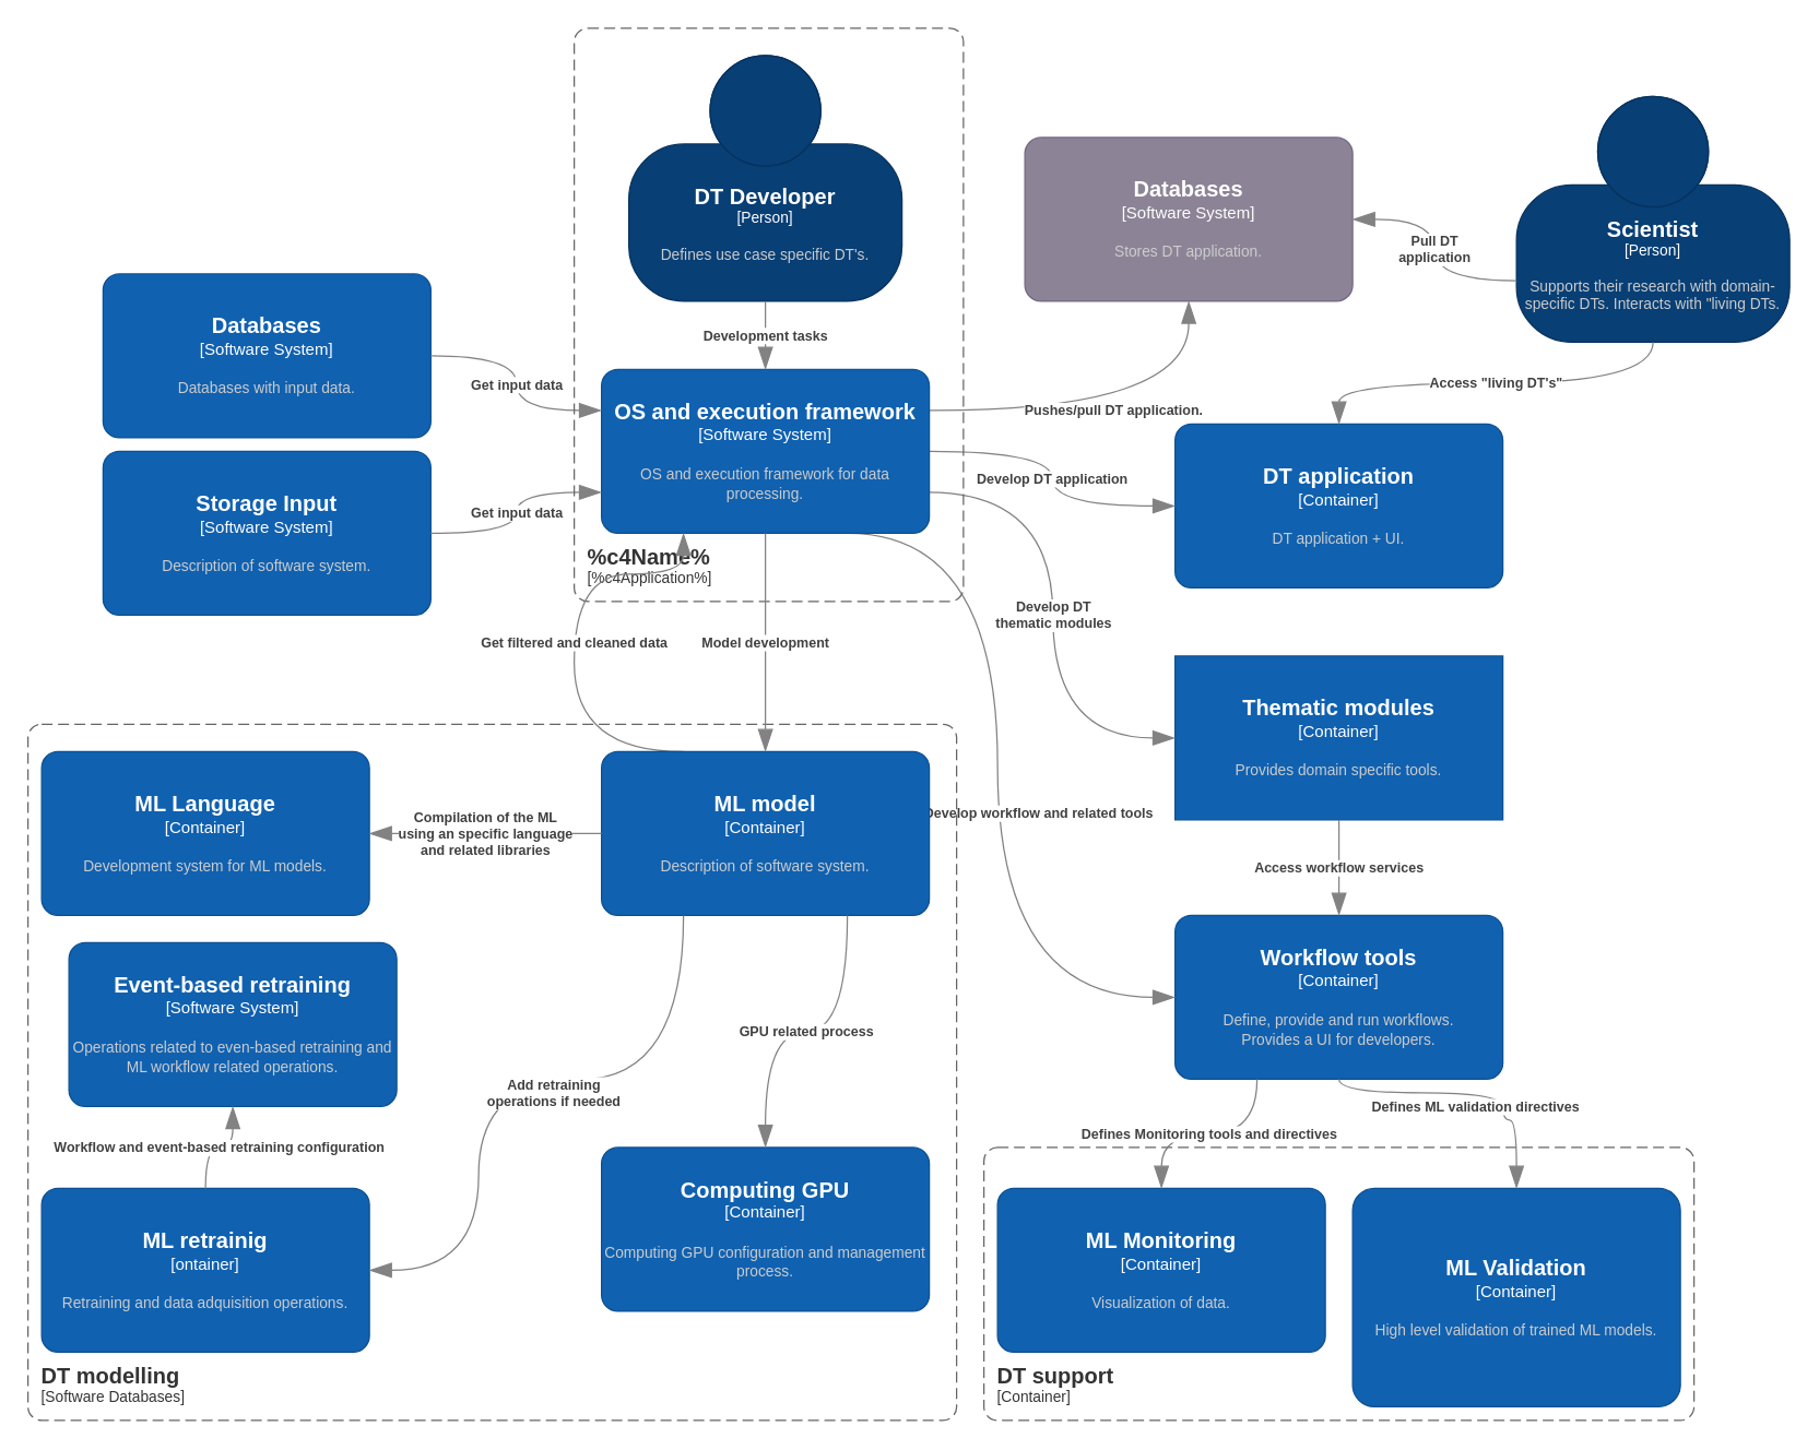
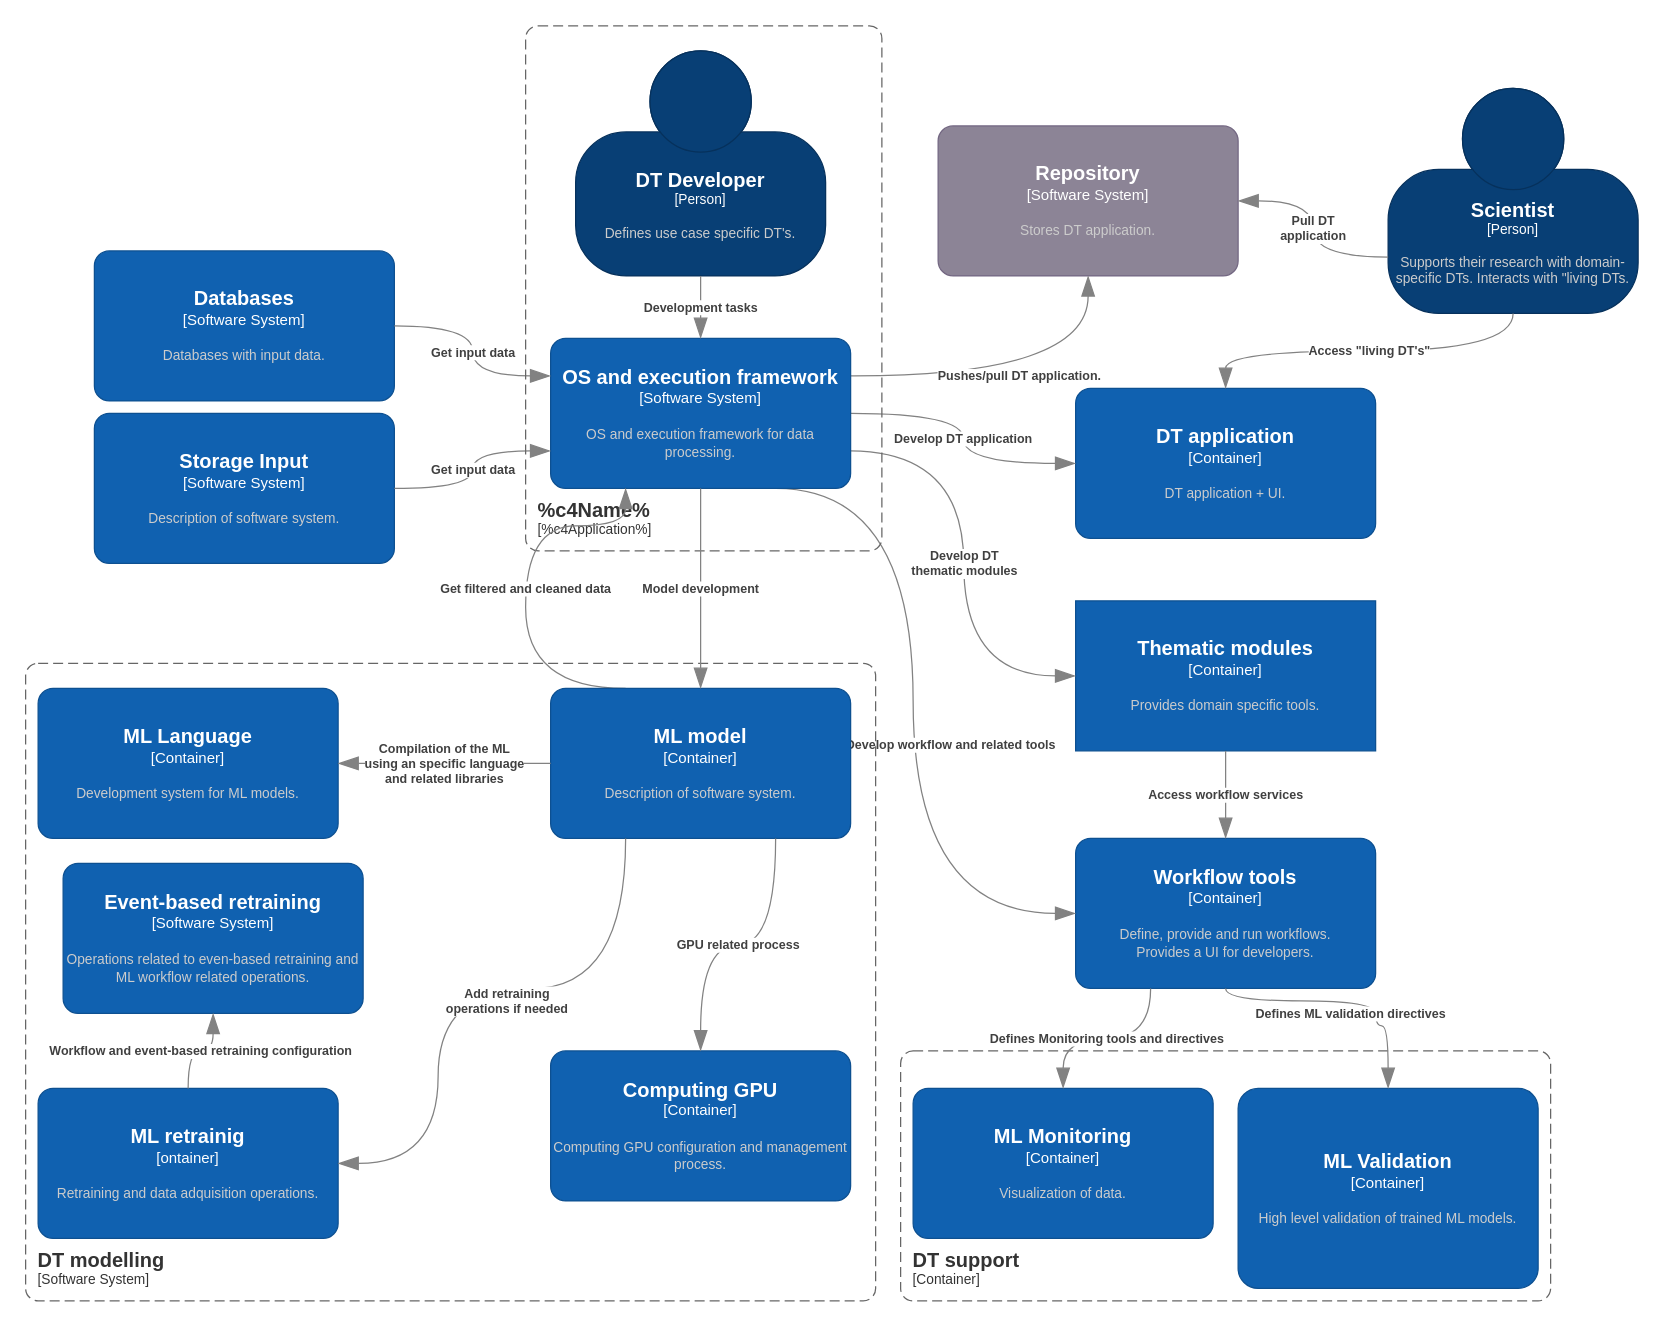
- <mxCell id="7" value="&lt;font style=&quot;font-size: 16px&quot;&gt;&lt;b&gt;Databases&lt;/b&gt;&lt;/font&gt;&lt;div&gt;[Software System]&lt;/div&gt;&lt;br&gt;&lt;div&gt;&lt;font style=&quot;font-size: 11px&quot;&gt;&lt;font color=&quot;#cccccc&quot;&gt;Stores DT application.&lt;/font&gt;&lt;/div&gt;" style="rounded=1;whiteSpace=wrap;html=1;labelBackgroundColor=none;fillColor=#8C8496;fontColor=#ffffff;align=center;arcSize=10;strokeColor=#736782;metaEdit=1;resizable=0;points=[[0.25,0,0],[0.5,0,0],[0.75,0,0],[1,0.25,0],[1,0.5,0],[1,0.75,0],[0.75,1,0],[0.5,1,0],[0.25,1,0],[0,0.75,0],[0,0.5,0],[0,0.25,0]];" parent="1" vertex="1"><mxGeometry x="750" y="100" width="240" height="120" as="geometry" /></mxCell>
+ <mxCell id="7" value="&lt;font style=&quot;font-size: 16px&quot;&gt;&lt;b&gt;Repository&lt;/b&gt;&lt;/font&gt;&lt;div&gt;[Software System]&lt;/div&gt;&lt;br&gt;&lt;div&gt;&lt;font style=&quot;font-size: 11px&quot;&gt;&lt;font color=&quot;#cccccc&quot;&gt;Stores DT application.&lt;/font&gt;&lt;/div&gt;" style="rounded=1;whiteSpace=wrap;html=1;labelBackgroundColor=none;fillColor=#8C8496;fontColor=#ffffff;align=center;arcSize=10;strokeColor=#736782;metaEdit=1;resizable=0;points=[[0.25,0,0],[0.5,0,0],[0.75,0,0],[1,0.25,0],[1,0.5,0],[1,0.75,0],[0.75,1,0],[0.5,1,0],[0.25,1,0],[0,0.75,0],[0,0.5,0],[0,0.25,0]];" parent="1" vertex="1"><mxGeometry x="750" y="100" width="240" height="120" as="geometry" /></mxCell>
- <mxCell id="33" value="&lt;font style=&quot;font-size: 16px&quot;&gt;&lt;b&gt;&lt;div style=&quot;text-align: left&quot;&gt;DT modelling&lt;/div&gt;&lt;/b&gt;&lt;/font&gt;&lt;div style=&quot;text-align: left&quot;&gt;[Software Databases]&lt;/div&gt;" style="rounded=1;fontSize=11;whiteSpace=wrap;html=1;dashed=1;arcSize=20;fillColor=none;strokeColor=#666666;fontColor=#333333;labelBackgroundColor=none;align=left;verticalAlign=bottom;labelBorderColor=none;spacingTop=0;spacing=10;dashPattern=8 4;metaEdit=1;rotatable=0;perimeter=rectanglePerimeter;noLabel=0;labelPadding=0;allowArrows=0;connectable=0;expand=0;recursiveResize=0;editable=1;pointerEvents=0;absoluteArcSize=1;points=[[0.25,0,0],[0.5,0,0],[0.75,0,0],[1,0.25,0],[1,0.5,0],[1,0.75,0],[0.75,1,0],[0.5,1,0],[0.25,1,0],[0,0.75,0],[0,0.5,0],[0,0.25,0]];" parent="1" vertex="1"><mxGeometry x="20" y="530" width="680" height="510" as="geometry" /></mxCell>
+ <mxCell id="33" value="&lt;font style=&quot;font-size: 16px&quot;&gt;&lt;b&gt;&lt;div style=&quot;text-align: left&quot;&gt;DT modelling&lt;/div&gt;&lt;/b&gt;&lt;/font&gt;&lt;div style=&quot;text-align: left&quot;&gt;[Software System]&lt;/div&gt;" style="rounded=1;fontSize=11;whiteSpace=wrap;html=1;dashed=1;arcSize=20;fillColor=none;strokeColor=#666666;fontColor=#333333;labelBackgroundColor=none;align=left;verticalAlign=bottom;labelBorderColor=none;spacingTop=0;spacing=10;dashPattern=8 4;metaEdit=1;rotatable=0;perimeter=rectanglePerimeter;noLabel=0;labelPadding=0;allowArrows=0;connectable=0;expand=0;recursiveResize=0;editable=1;pointerEvents=0;absoluteArcSize=1;points=[[0.25,0,0],[0.5,0,0],[0.75,0,0],[1,0.25,0],[1,0.5,0],[1,0.75,0],[0.75,1,0],[0.5,1,0],[0.25,1,0],[0,0.75,0],[0,0.5,0],[0,0.25,0]];" parent="1" vertex="1"><mxGeometry x="20" y="530" width="680" height="510" as="geometry" /></mxCell>
